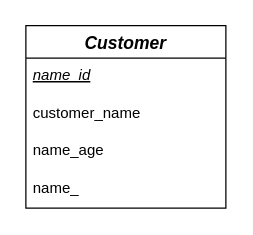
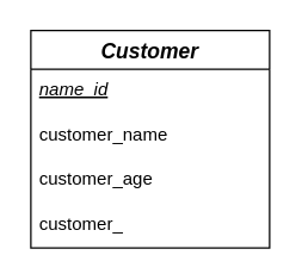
- <mxCell id="5" value="name_age&#10;" style="text;strokeColor=none;fillColor=none;spacingLeft=4;spacingRight=4;overflow=hidden;rotatable=0;points=[[0,0.5],[1,0.5]];portConstraint=eastwest;fontSize=12;" vertex="1" parent="2"><mxGeometry y="86" width="160" height="30" as="geometry" /></mxCell>
+ <mxCell id="5" value="customer_age&#10;" style="text;strokeColor=none;fillColor=none;spacingLeft=4;spacingRight=4;overflow=hidden;rotatable=0;points=[[0,0.5],[1,0.5]];portConstraint=eastwest;fontSize=12;" vertex="1" parent="2"><mxGeometry y="86" width="160" height="30" as="geometry" /></mxCell>
- <mxCell id="6" value="name_" style="text;strokeColor=none;fillColor=none;spacingLeft=4;spacingRight=4;overflow=hidden;rotatable=0;points=[[0,0.5],[1,0.5]];portConstraint=eastwest;fontSize=12;" vertex="1" parent="2"><mxGeometry y="116" width="160" height="30" as="geometry" /></mxCell>
+ <mxCell id="6" value="customer_" style="text;strokeColor=none;fillColor=none;spacingLeft=4;spacingRight=4;overflow=hidden;rotatable=0;points=[[0,0.5],[1,0.5]];portConstraint=eastwest;fontSize=12;" vertex="1" parent="2"><mxGeometry y="116" width="160" height="30" as="geometry" /></mxCell>
